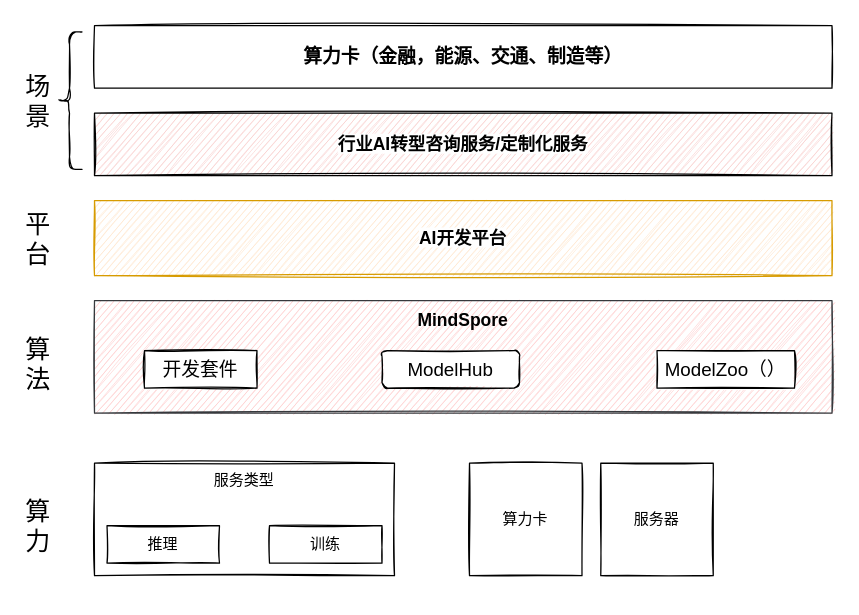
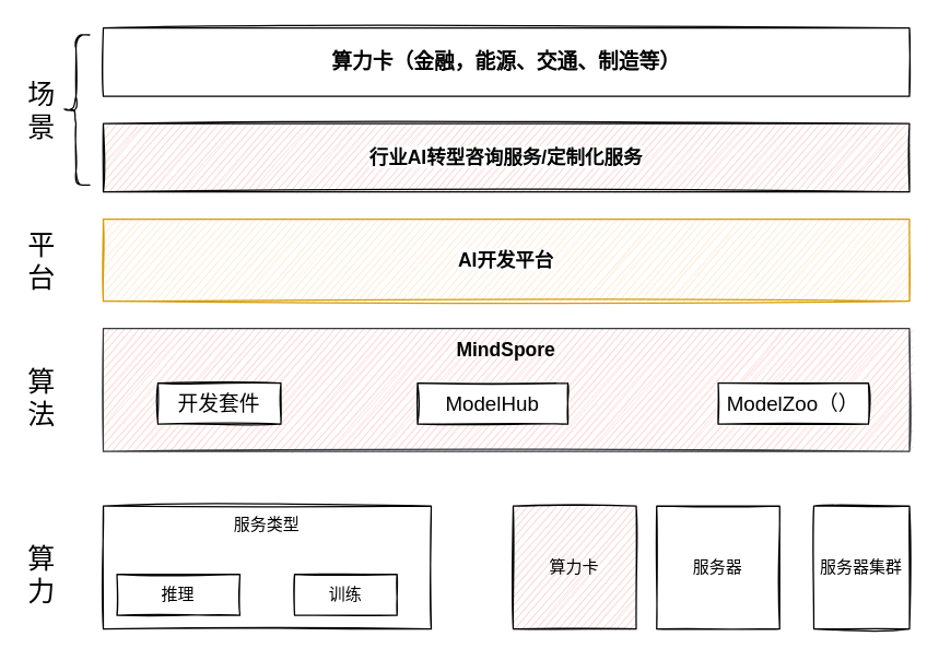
- <mxCell id="16" value="ModelHub" style="whiteSpace=wrap;html=1;sketch=1;fontFamily=Helvetica;fontSize=15;fontColor=default;strokeColor=default;fillColor=default;rounded=1;" parent="10" vertex="1"><mxGeometry x="305" y="280" width="110" height="30" as="geometry" /></mxCell>
+ <mxCell id="16" value="ModelHub" style="rounded=0;whiteSpace=wrap;html=1;sketch=1;fontFamily=Helvetica;fontSize=15;fontColor=default;strokeColor=default;fillColor=default;" parent="10" vertex="1"><mxGeometry x="305" y="280" width="110" height="30" as="geometry" /></mxCell>
- <mxCell id="7" value="算力卡" style="rounded=0;whiteSpace=wrap;html=1;sketch=1;" parent="6" vertex="1"><mxGeometry width="90.0" height="90" as="geometry" /></mxCell>
+ <mxCell id="7" value="算力卡" style="rounded=0;whiteSpace=wrap;html=1;sketch=1;fillColor=#f8cecc;" parent="6" vertex="1"><mxGeometry width="90.0" height="90" as="geometry" /></mxCell>
+ <mxCell id="9" value="服务器集群" style="rounded=0;whiteSpace=wrap;html=1;sketch=1;" parent="6" vertex="1"><mxGeometry x="220" width="70" height="90" as="geometry" /></mxCell>
- <mxCell id="4" value="训练" style="rounded=0;whiteSpace=wrap;html=1;sketch=1;" parent="1" vertex="1"><mxGeometry x="215" y="420" width="90" height="30" as="geometry" /></mxCell>
+ <mxCell id="4" value="训练" style="rounded=0;whiteSpace=wrap;html=1;sketch=1;" parent="1" vertex="1"><mxGeometry x="215" y="420" width="75" height="30" as="geometry" /></mxCell>
